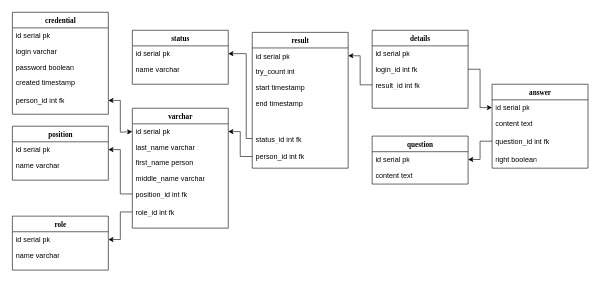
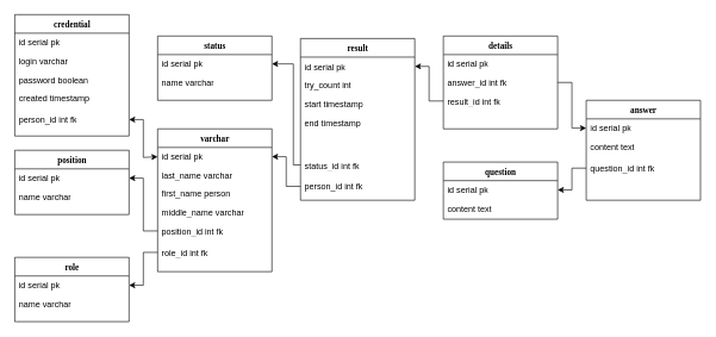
- <mxCell id="32" value="login_id int fk" style="text;html=1;strokeColor=none;fillColor=none;align=left;verticalAlign=top;spacingLeft=4;spacingRight=4;whiteSpace=wrap;overflow=hidden;rotatable=0;points=[[0,0.5],[1,0.5]];portConstraint=eastwest;" vertex="1" parent="30"><mxGeometry y="52" width="160" height="26" as="geometry" /></mxCell>
+ <mxCell id="32" value="answer_id int fk" style="text;html=1;strokeColor=none;fillColor=none;align=left;verticalAlign=top;spacingLeft=4;spacingRight=4;whiteSpace=wrap;overflow=hidden;rotatable=0;points=[[0,0.5],[1,0.5]];portConstraint=eastwest;" vertex="1" parent="30"><mxGeometry y="52" width="160" height="26" as="geometry" /></mxCell>
- <mxCell id="42" value="right boolean" style="text;html=1;strokeColor=none;fillColor=none;align=left;verticalAlign=top;spacingLeft=4;spacingRight=4;whiteSpace=wrap;overflow=hidden;rotatable=0;points=[[0,0.5],[1,0.5]];portConstraint=eastwest;" vertex="1" parent="1"><mxGeometry x="820" y="252" width="160" height="26" as="geometry" /></mxCell>
